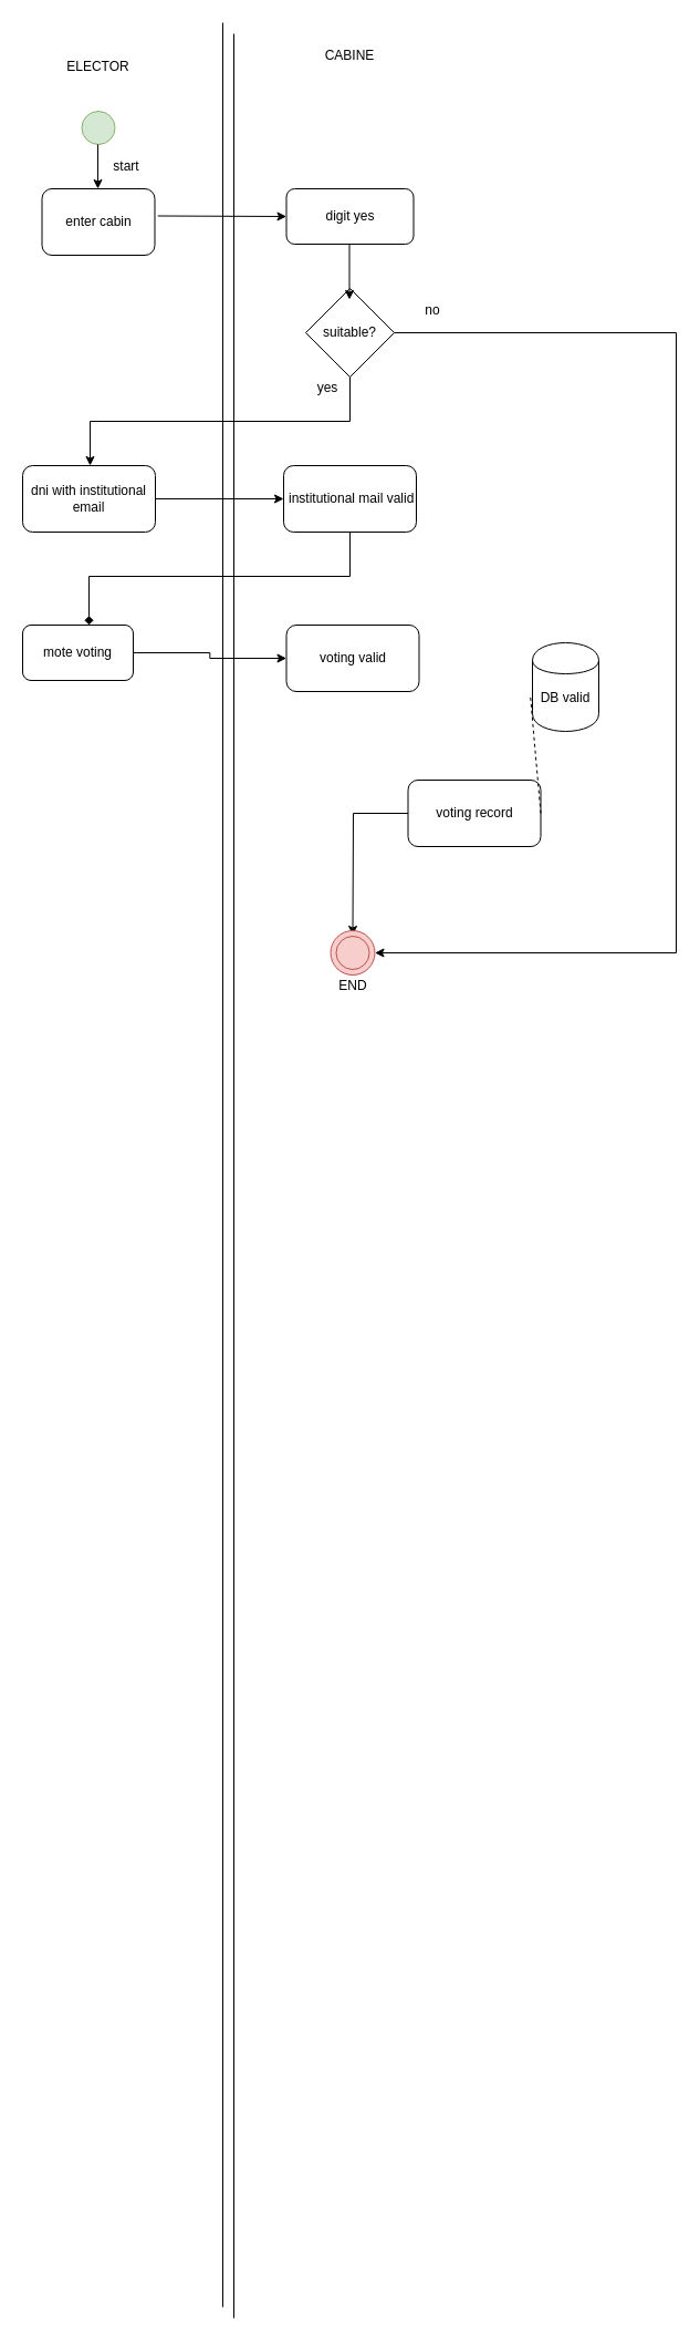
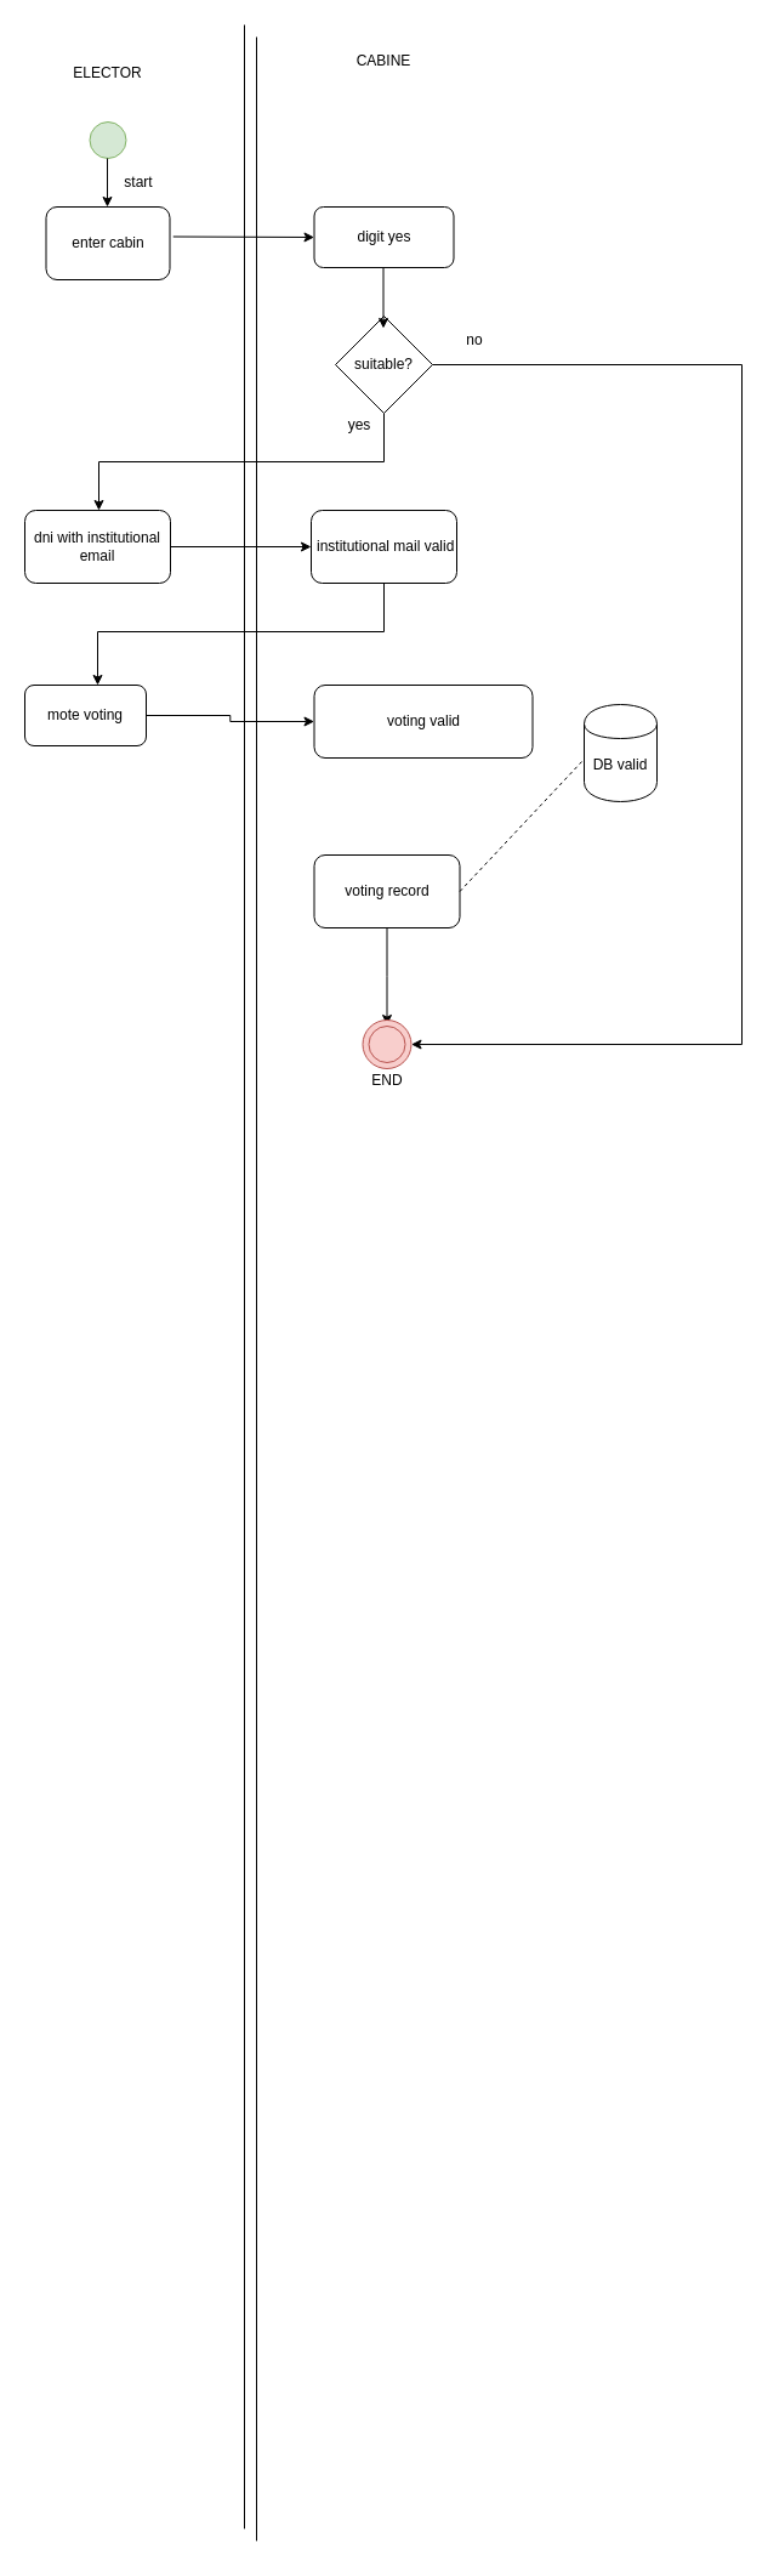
- <mxCell id="19" value="" style="edgeStyle=orthogonalEdgeStyle;rounded=0;orthogonalLoop=1;jettySize=auto;html=1;endArrow=diamond;" parent="1" source="20" target="22" edge="1"><mxGeometry relative="1" as="geometry"><Array as="points"><mxPoint x="316" y="520" /><mxPoint x="80" y="520" /></Array></mxGeometry></mxCell>
+ <mxCell id="19" value="" style="edgeStyle=orthogonalEdgeStyle;rounded=0;orthogonalLoop=1;jettySize=auto;html=1;" parent="1" source="20" target="22" edge="1"><mxGeometry relative="1" as="geometry"><Array as="points"><mxPoint x="316" y="520" /><mxPoint x="80" y="520" /></Array></mxGeometry></mxCell>
- <mxCell id="23" value="voting valid" style="rounded=1;whiteSpace=wrap;html=1;strokeColor=#000000;fillColor=none;gradientColor=#ffffff;" parent="1" vertex="1"><mxGeometry x="258.5" y="564" width="120" height="60" as="geometry" /></mxCell>
+ <mxCell id="23" value="voting valid" style="rounded=1;whiteSpace=wrap;html=1;strokeColor=#000000;fillColor=none;gradientColor=#ffffff;" parent="1" vertex="1"><mxGeometry x="258.5" y="564" width="180" height="60" as="geometry" /></mxCell>
- <mxCell id="25" value="voting record" style="rounded=1;whiteSpace=wrap;html=1;strokeColor=#000000;fillColor=none;gradientColor=#ffffff;" parent="1" vertex="1"><mxGeometry x="368.5" y="704" width="120" height="60" as="geometry" /></mxCell>
+ <mxCell id="25" value="voting record" style="rounded=1;whiteSpace=wrap;html=1;strokeColor=#000000;fillColor=none;gradientColor=#ffffff;" parent="1" vertex="1"><mxGeometry x="258.5" y="704" width="120" height="60" as="geometry" /></mxCell>
